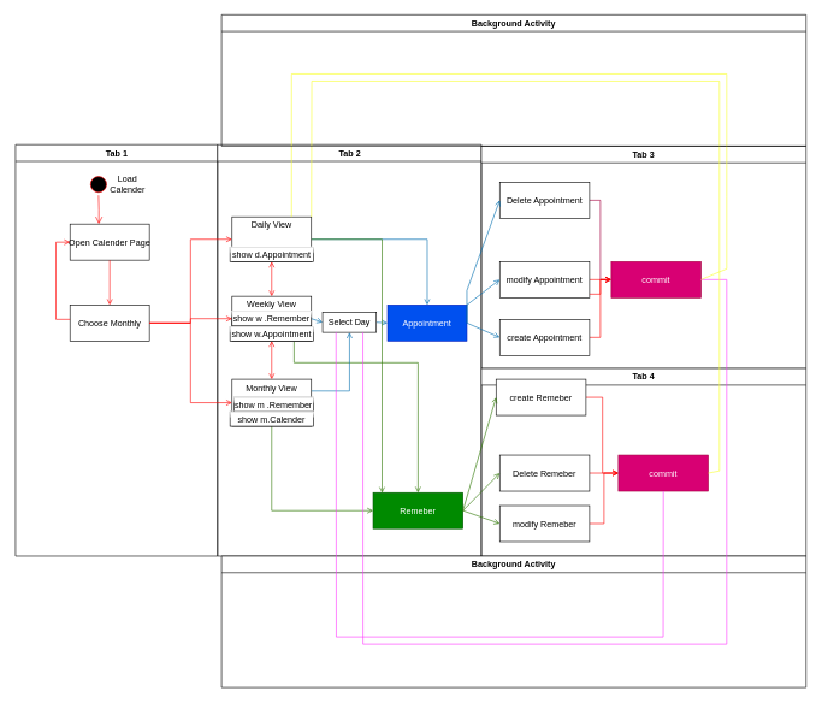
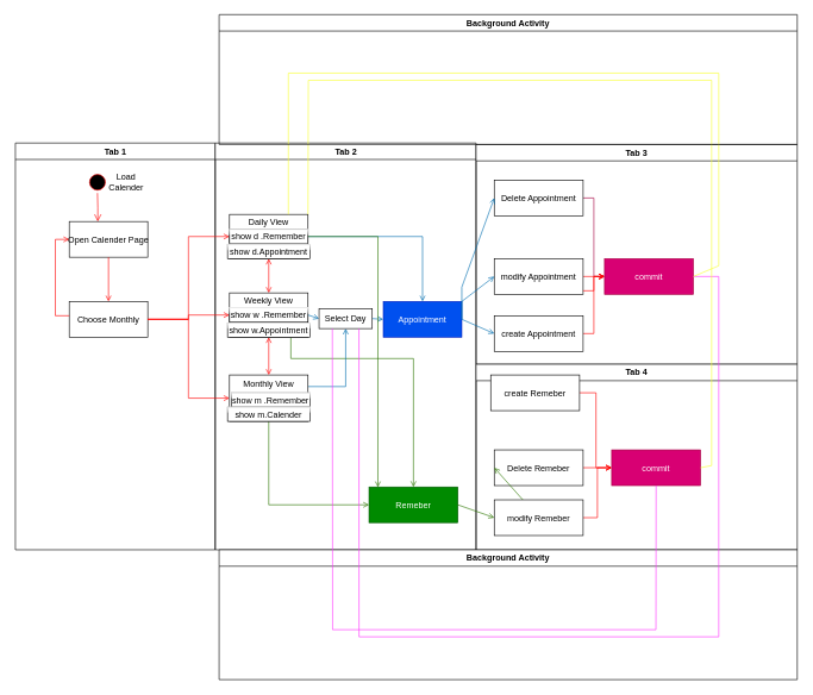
+ <mxCell id="29" value="show d .Remember" style="glass=1;" parent="10" vertex="1"><mxGeometry x="20" y="121" width="110" height="20" as="geometry" /></mxCell>
- <mxCell id="53" value="" style="endArrow=none;html=1;rounded=0;entryX=1;entryY=0.5;entryDx=0;entryDy=0;exitX=0;exitY=0.5;exitDx=0;exitDy=0;strokeColor=#2D7600;endFill=0;startFill=0;startArrow=open;fillColor=#60a917;" parent="1" source="47" target="21" edge="1"><mxGeometry width="50" height="50" relative="1" as="geometry"><mxPoint x="486" y="642" as="sourcePoint" /><mxPoint x="536" y="592" as="targetPoint" /></mxGeometry></mxCell>
- <mxCell id="54" value="" style="endArrow=none;html=1;rounded=0;entryX=1;entryY=0.5;entryDx=0;entryDy=0;exitX=0;exitY=0.5;exitDx=0;exitDy=0;strokeColor=#2D7600;endFill=0;startFill=0;startArrow=open;fillColor=#60a917;" parent="1" source="49" target="21" edge="1"><mxGeometry width="50" height="50" relative="1" as="geometry"><mxPoint x="616" y="687" as="sourcePoint" /><mxPoint x="588" y="727" as="targetPoint" /></mxGeometry></mxCell>
+ <mxCell id="54" value="" style="endArrow=none;html=1;rounded=0;exitX=0;exitY=0.5;exitDx=0;exitDy=0;strokeColor=#2D7600;endFill=0;startFill=0;startArrow=open;fillColor=#60a917;" parent="1" source="49" target="51" edge="1"><mxGeometry width="50" height="50" relative="1" as="geometry"><mxPoint x="616" y="687" as="sourcePoint" /><mxPoint x="588" y="727" as="targetPoint" /></mxGeometry></mxCell>
